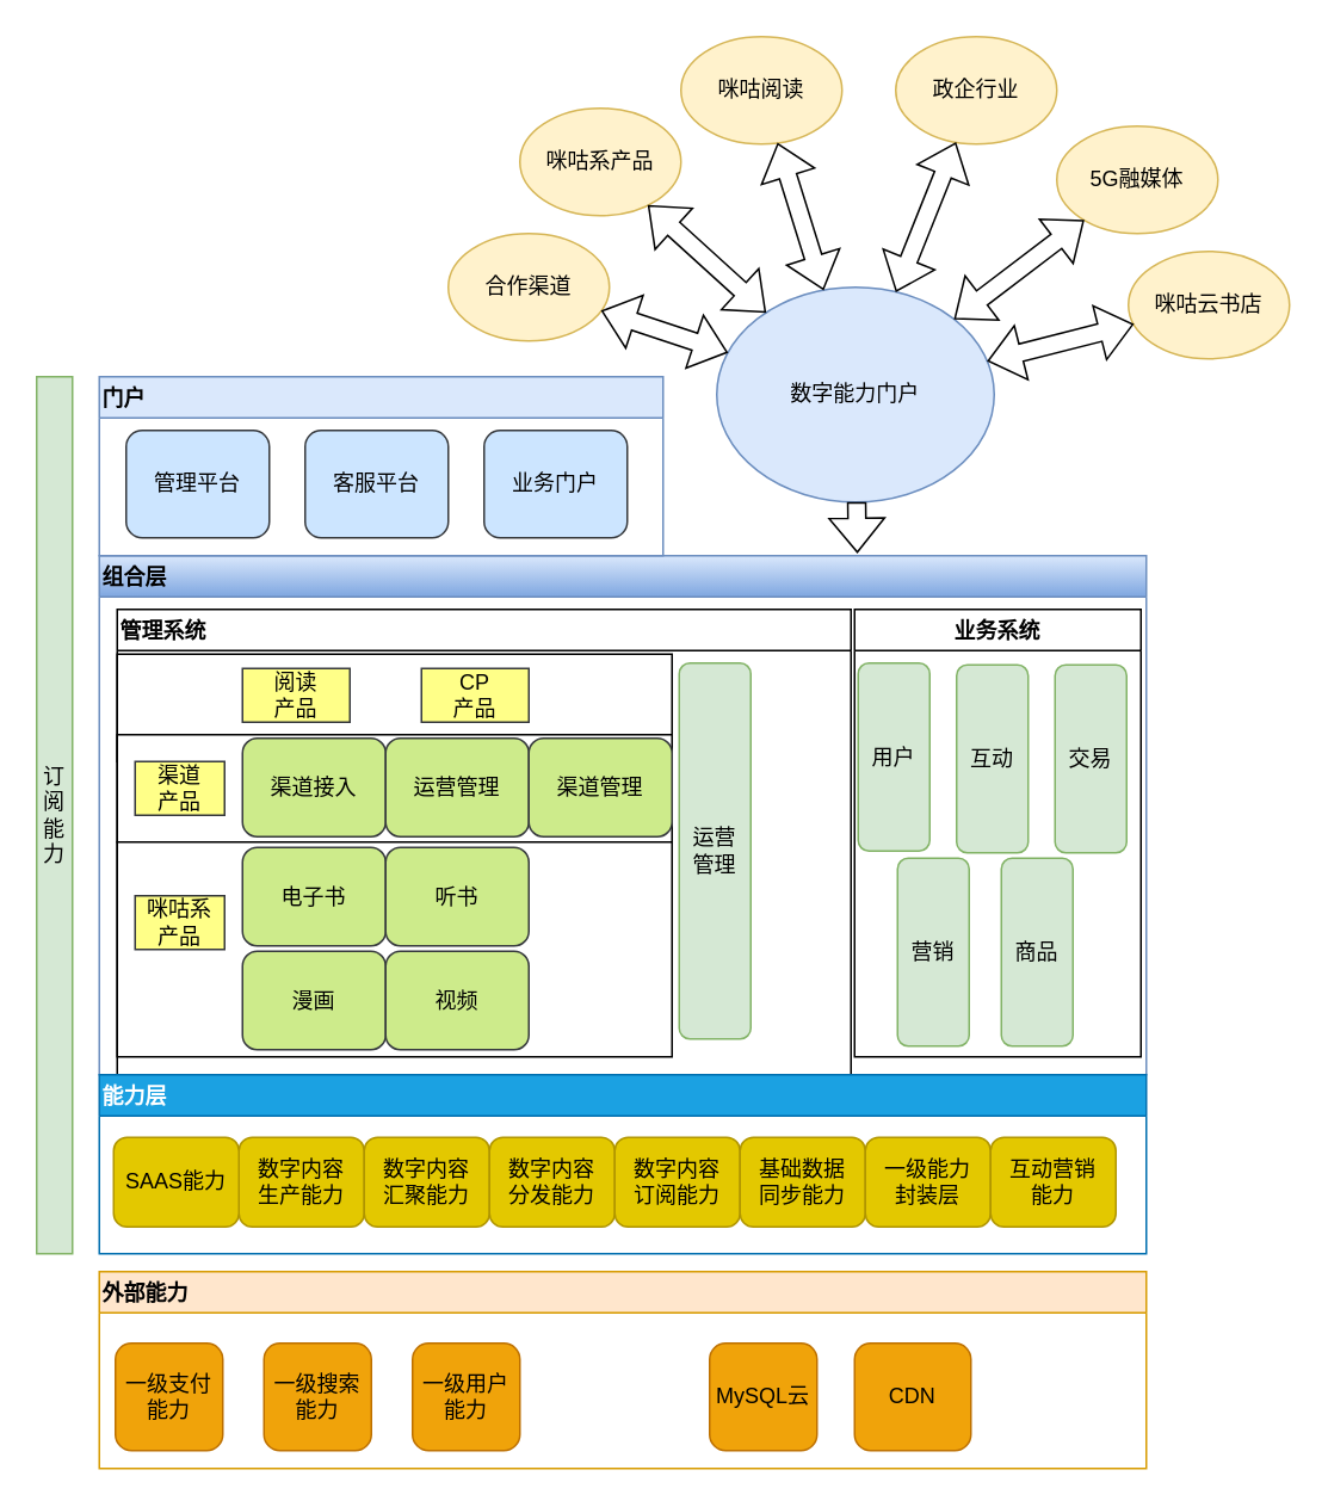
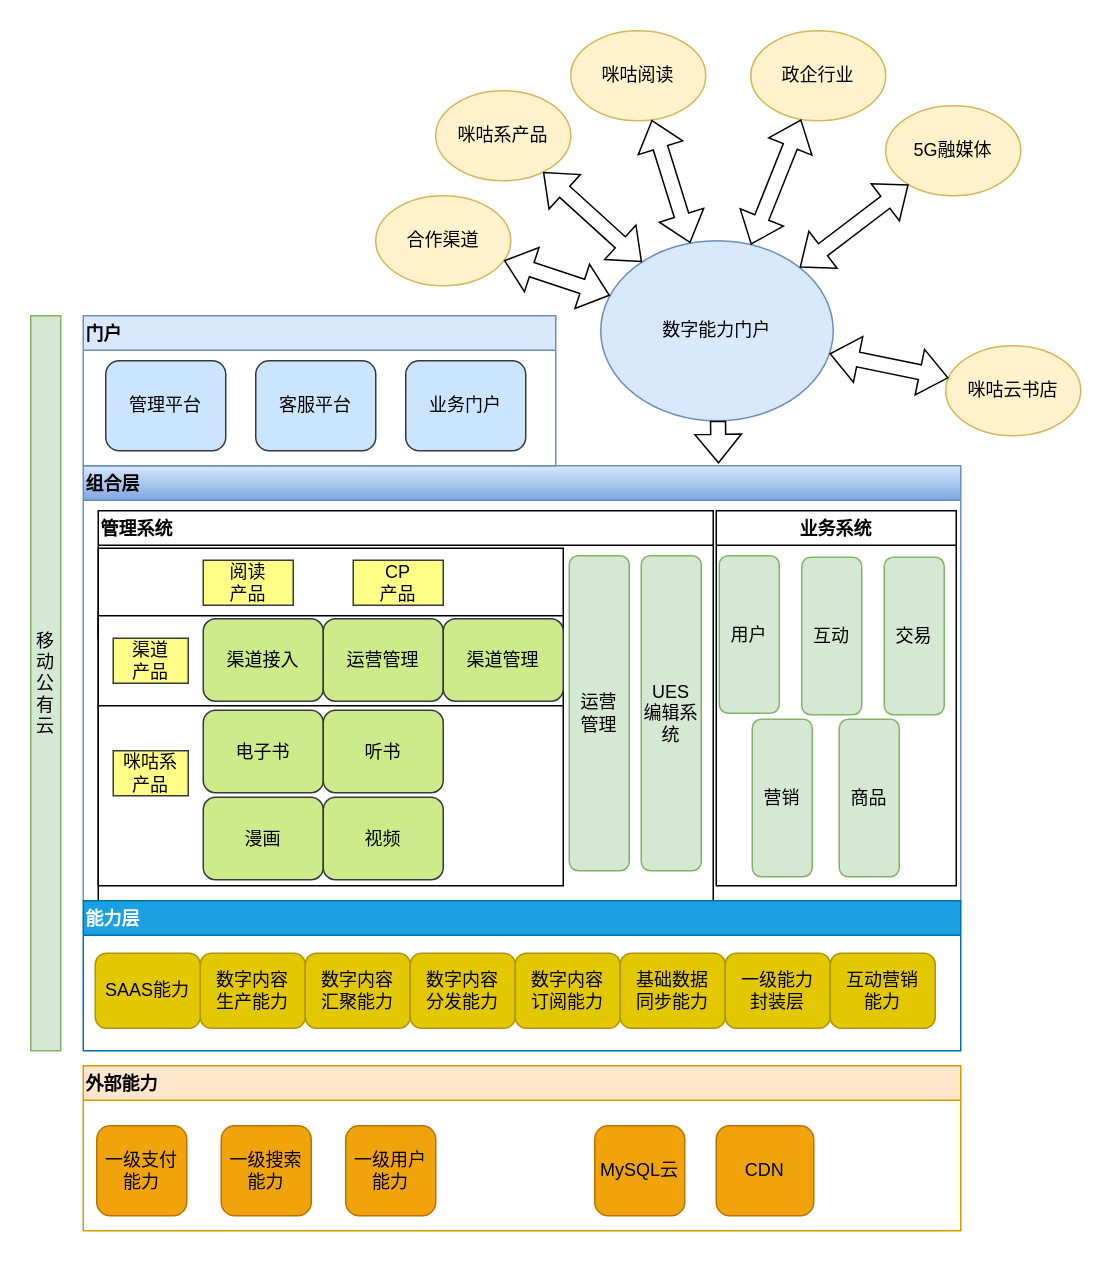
- <mxCell id="44" value="咪咕云书店" style="ellipse;whiteSpace=wrap;html=1;shadow=0;align=center;fillColor=#fff2cc;strokeColor=#d6b656;" parent="1" vertex="1"><mxGeometry x="630" y="140" width="90" height="60" as="geometry" /></mxCell>
+ <mxCell id="44" value="咪咕云书店" style="ellipse;whiteSpace=wrap;html=1;shadow=0;align=center;fillColor=#fff2cc;strokeColor=#d6b656;" parent="1" vertex="1"><mxGeometry x="630" y="230" width="90" height="60" as="geometry" /></mxCell>
- <mxCell id="57" value="订阅能力" style="rounded=0;whiteSpace=wrap;html=1;shadow=0;align=center;fillColor=#d5e8d4;strokeColor=#82b366;" parent="1" vertex="1"><mxGeometry x="20" y="210" width="20" height="490" as="geometry" /></mxCell>
+ <mxCell id="57" value="移动公有云" style="rounded=0;whiteSpace=wrap;html=1;shadow=0;align=center;fillColor=#d5e8d4;strokeColor=#82b366;" parent="1" vertex="1"><mxGeometry x="20" y="210" width="20" height="490" as="geometry" /></mxCell>
+ <mxCell id="18" value="UES&lt;br&gt;编辑系统" style="rounded=1;whiteSpace=wrap;html=1;fillColor=#d5e8d4;strokeColor=#82b366;" parent="3" vertex="1"><mxGeometry x="362" y="30" width="40" height="210" as="geometry" /></mxCell>
